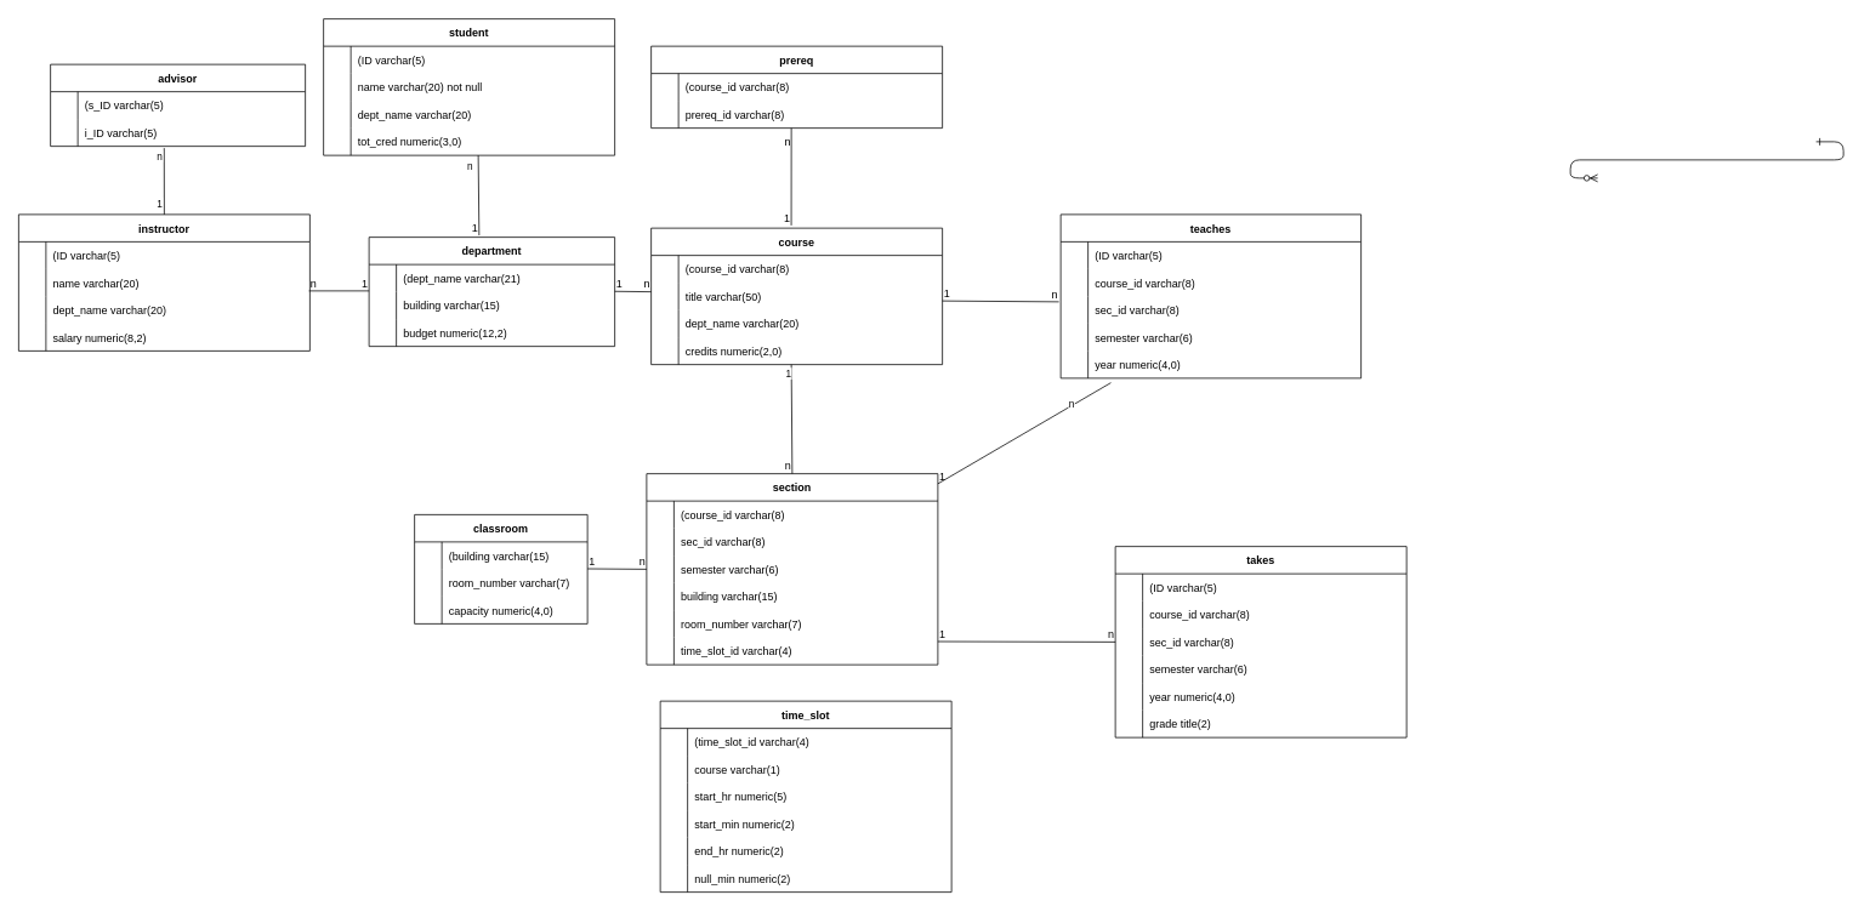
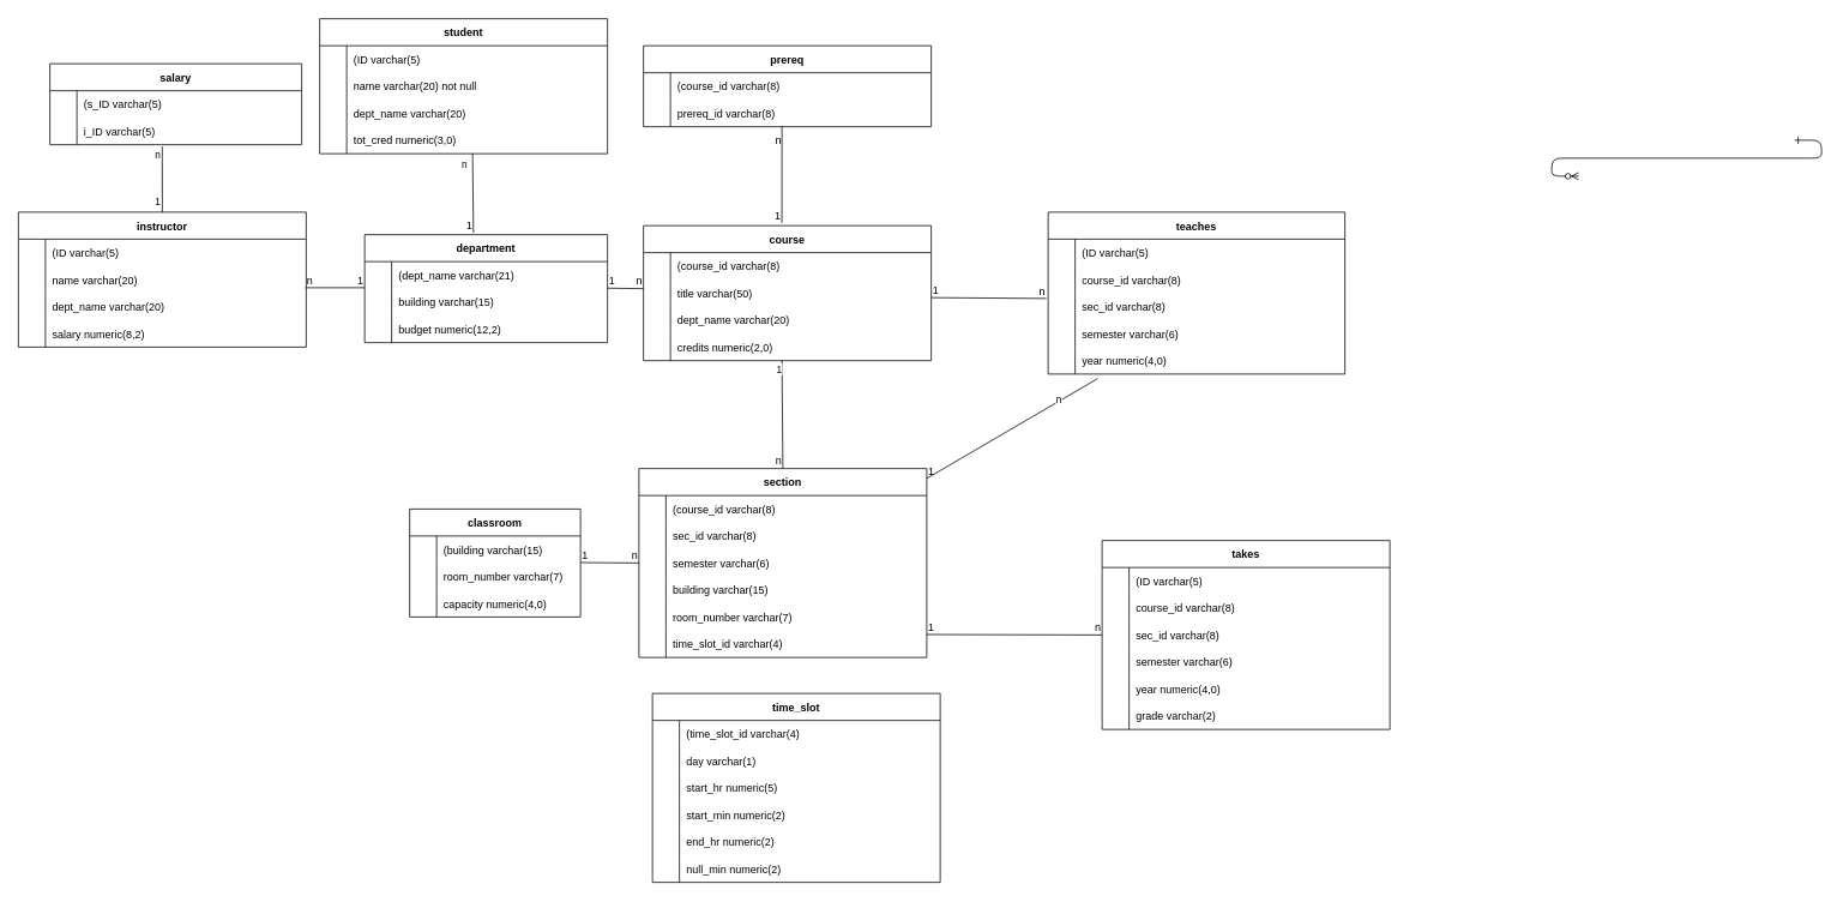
- <mxCell id="116" value="advisor" style="shape=table;startSize=30;container=1;collapsible=1;childLayout=tableLayout;fixedRows=1;rowLines=0;fontStyle=1;align=center;resizeLast=1;" vertex="1" parent="1"><mxGeometry x="55" y="70" width="280" height="90" as="geometry" /></mxCell>
+ <mxCell id="116" value="salary" style="shape=table;startSize=30;container=1;collapsible=1;childLayout=tableLayout;fixedRows=1;rowLines=0;fontStyle=1;align=center;resizeLast=1;" vertex="1" parent="1"><mxGeometry x="55" y="70" width="280" height="90" as="geometry" /></mxCell>
- <mxCell id="115" value="grade&#09;&#09;        title(2)" style="shape=partialRectangle;overflow=hidden;connectable=0;fillColor=none;align=left;strokeColor=inherit;top=0;left=0;bottom=0;right=0;spacingLeft=6;" vertex="1" parent="113"><mxGeometry x="30" width="290" height="30" as="geometry"><mxRectangle width="290" height="30" as="alternateBounds" /></mxGeometry></mxCell>
+ <mxCell id="115" value="grade&#09;&#09;        varchar(2)" style="shape=partialRectangle;overflow=hidden;connectable=0;fillColor=none;align=left;strokeColor=inherit;top=0;left=0;bottom=0;right=0;spacingLeft=6;" vertex="1" parent="113"><mxGeometry x="30" width="290" height="30" as="geometry"><mxRectangle width="290" height="30" as="alternateBounds" /></mxGeometry></mxCell>
- <mxCell id="129" value="course&#09;&#09;&#09;varchar(1)" style="shape=partialRectangle;overflow=hidden;connectable=0;fillColor=none;align=left;strokeColor=inherit;top=0;left=0;bottom=0;right=0;spacingLeft=6;" vertex="1" parent="127"><mxGeometry x="30" width="290" height="30" as="geometry"><mxRectangle width="290" height="30" as="alternateBounds" /></mxGeometry></mxCell>
+ <mxCell id="129" value="day&#09;&#09;&#09;varchar(1)" style="shape=partialRectangle;overflow=hidden;connectable=0;fillColor=none;align=left;strokeColor=inherit;top=0;left=0;bottom=0;right=0;spacingLeft=6;" vertex="1" parent="127"><mxGeometry x="30" width="290" height="30" as="geometry"><mxRectangle width="290" height="30" as="alternateBounds" /></mxGeometry></mxCell>
